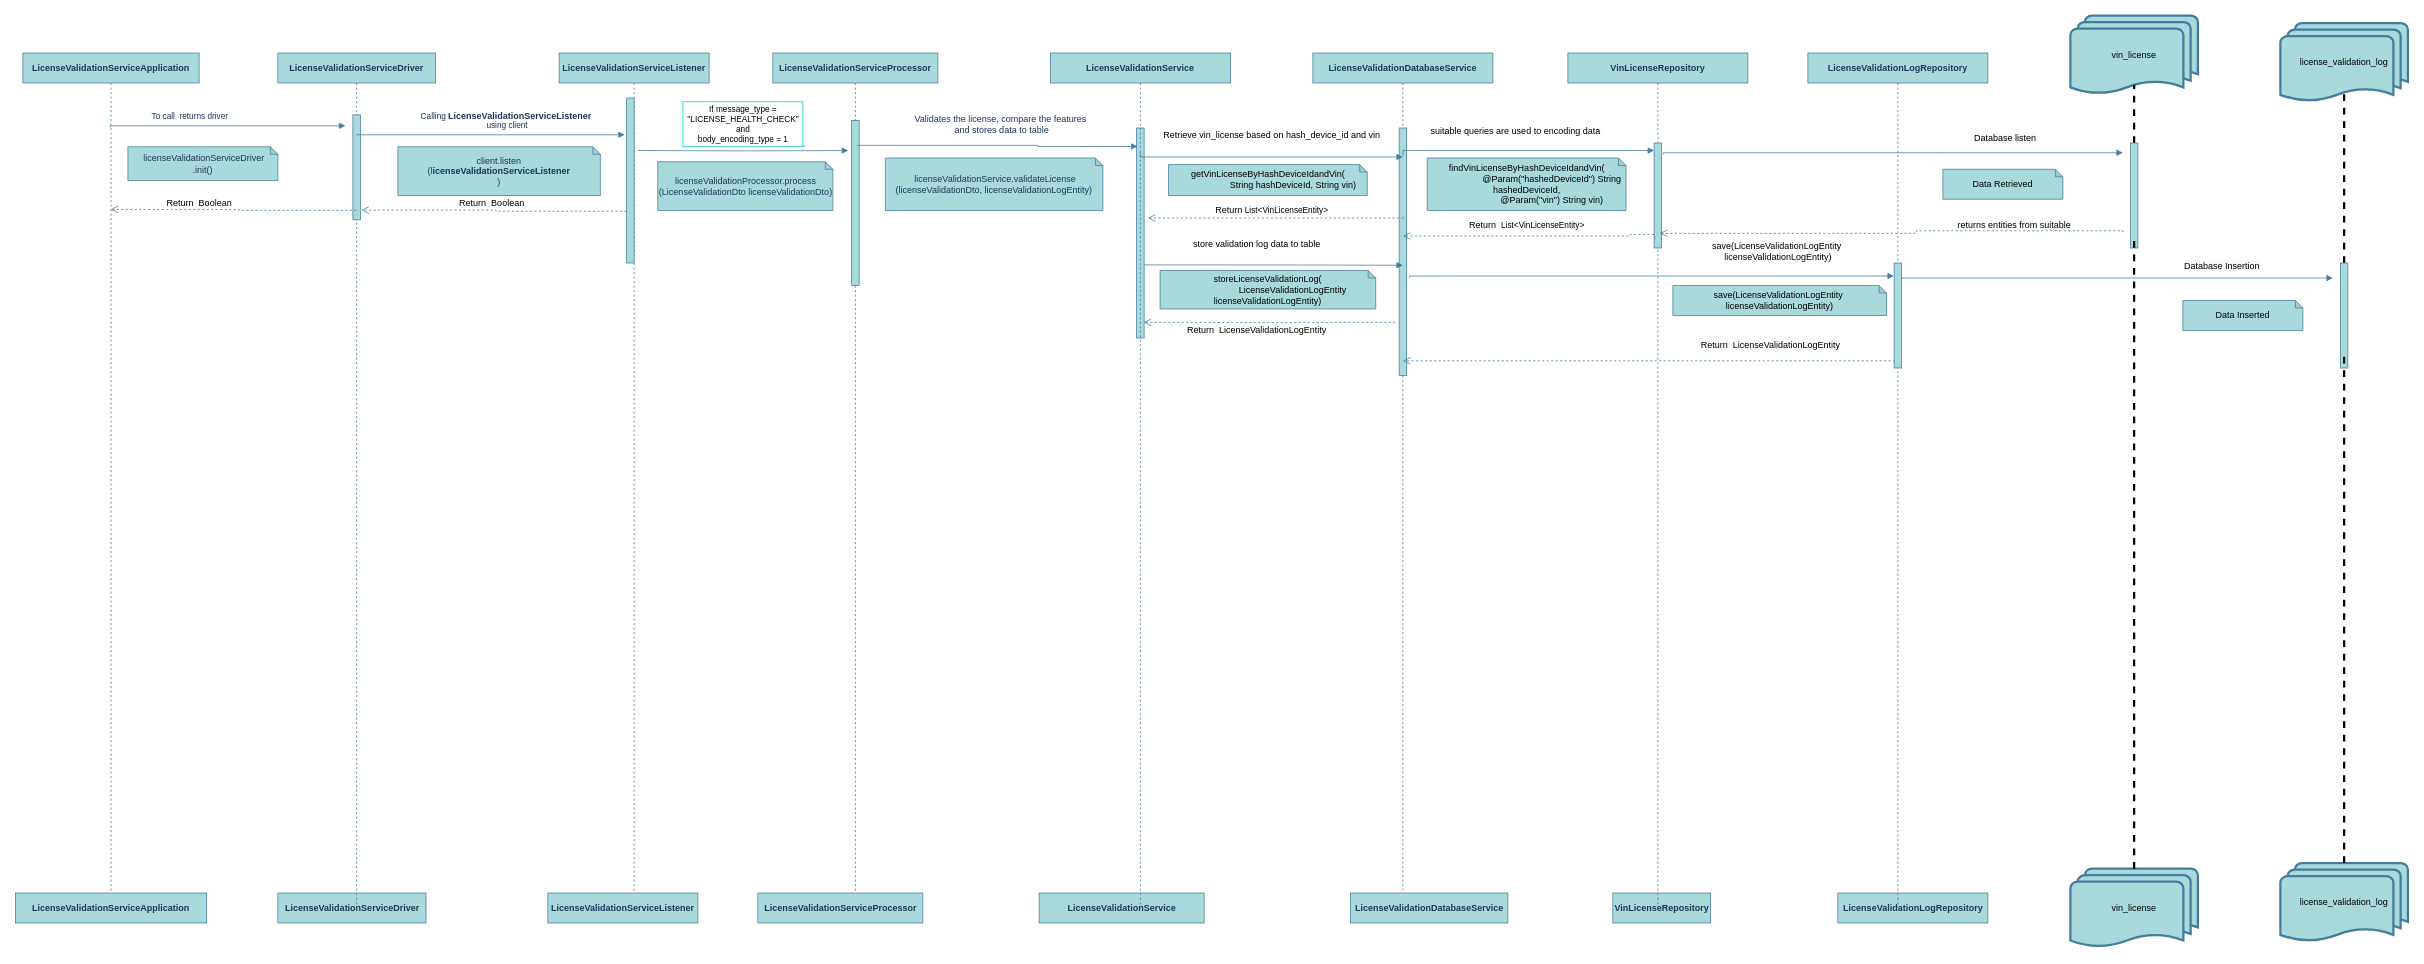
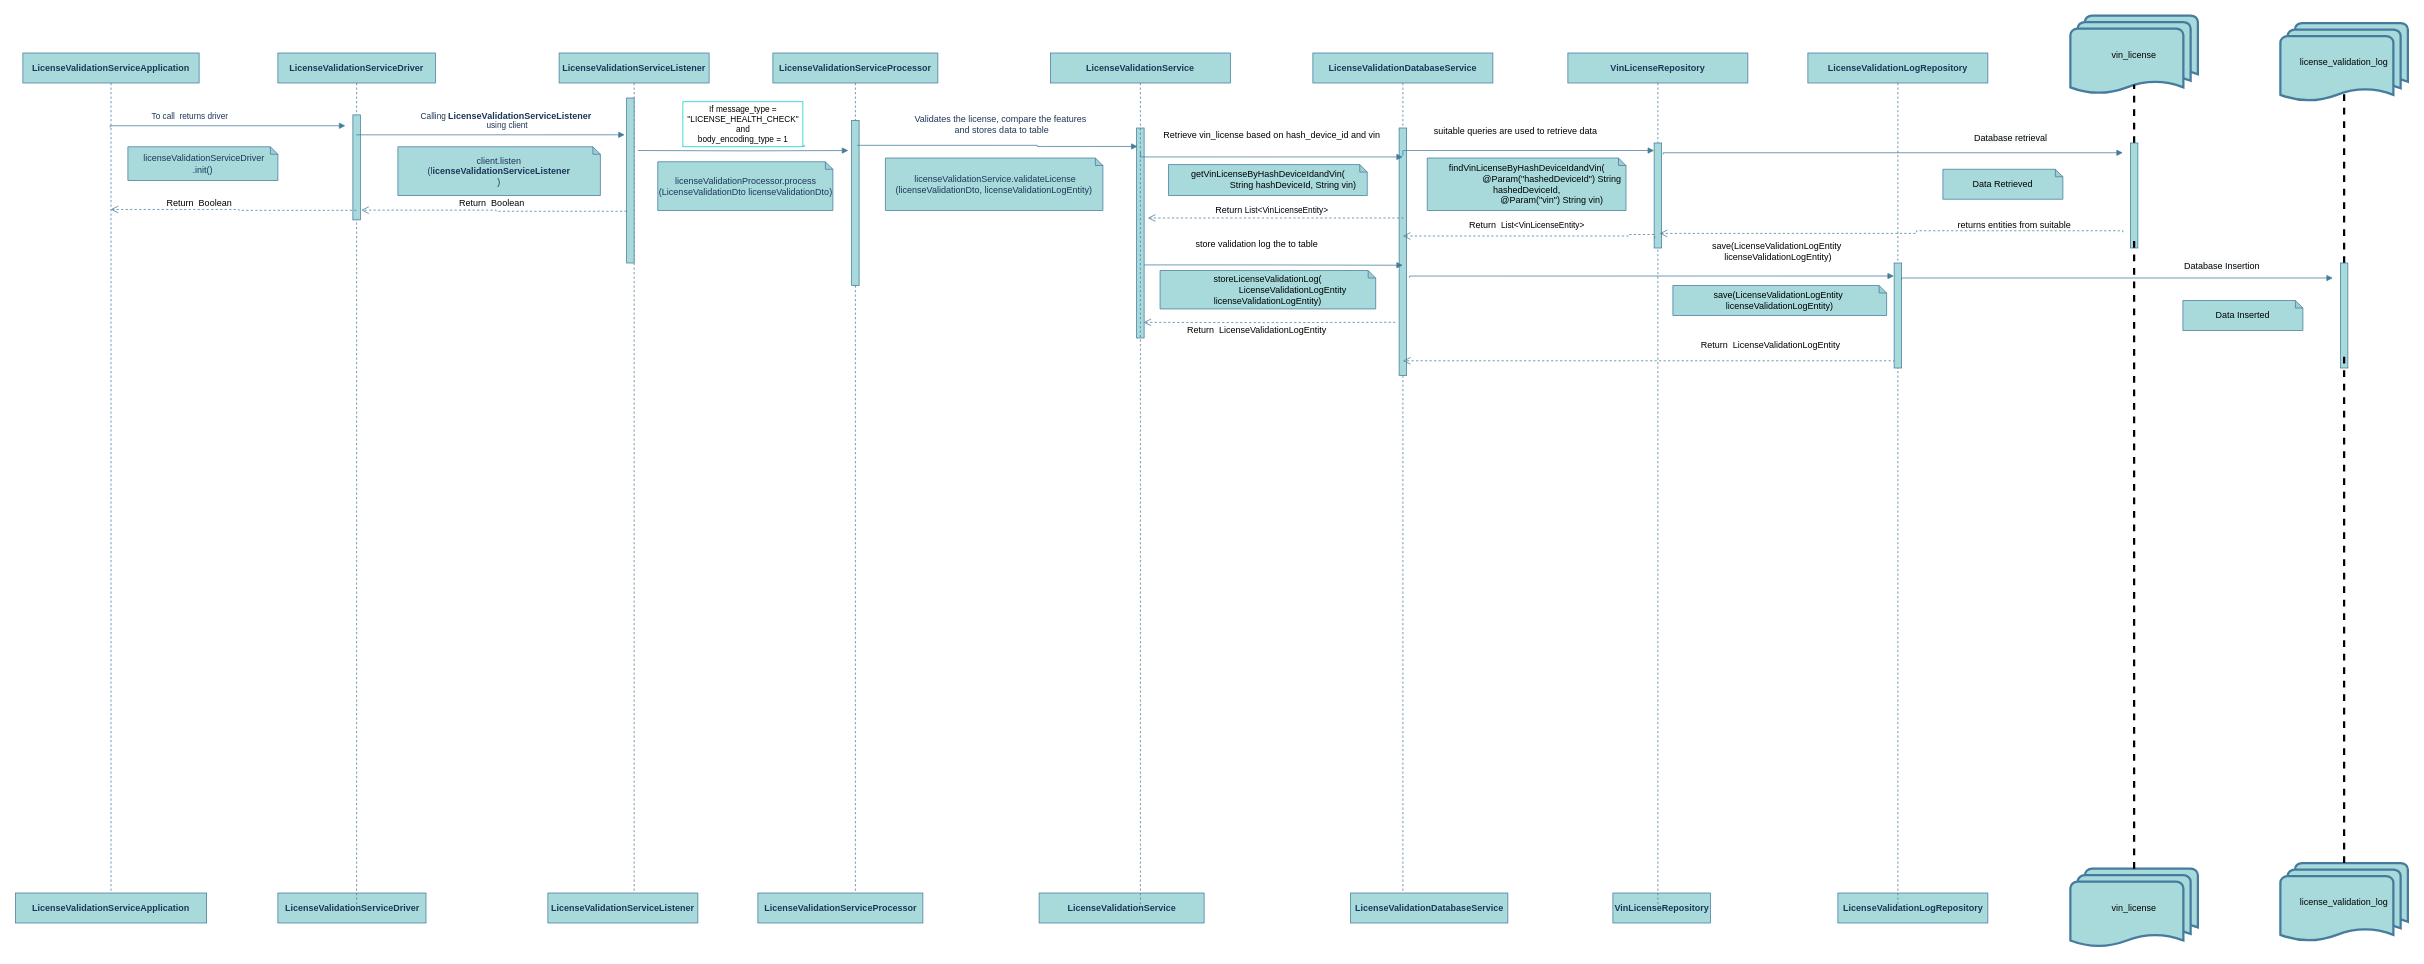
- <mxCell id="41" value="suitable queries are used to encoding data" style="text;html=1;align=center;verticalAlign=middle;resizable=0;points=[];autosize=1;strokeColor=none;" parent="1" vertex="1"><mxGeometry x="1905" y="165" width="230" height="20" as="geometry" /></mxCell>
+ <mxCell id="41" value="suitable queries are used to retrieve data" style="text;html=1;align=center;verticalAlign=middle;resizable=0;points=[];autosize=1;strokeColor=none;" parent="1" vertex="1"><mxGeometry x="1905" y="165" width="230" height="20" as="geometry" /></mxCell>
- <mxCell id="80" value="&lt;span style=&quot;color: rgb(0, 0, 0); font-family: helvetica; font-size: 12px; font-style: normal; font-weight: 400; letter-spacing: normal; text-align: center; text-indent: 0px; text-transform: none; word-spacing: 0px; background-color: rgb(248, 249, 250); display: inline; float: none;&quot;&gt;Database listen&lt;/span&gt;" style="text;whiteSpace=wrap;html=1;" vertex="1" parent="1"><mxGeometry x="2630" y="170" width="120" height="30" as="geometry" /></mxCell>
+ <mxCell id="80" value="&lt;span style=&quot;color: rgb(0, 0, 0); font-family: helvetica; font-size: 12px; font-style: normal; font-weight: 400; letter-spacing: normal; text-align: center; text-indent: 0px; text-transform: none; word-spacing: 0px; background-color: rgb(248, 249, 250); display: inline; float: none;&quot;&gt;Database retrieval&lt;/span&gt;" style="text;whiteSpace=wrap;html=1;" vertex="1" parent="1"><mxGeometry x="2630" y="170" width="120" height="30" as="geometry" /></mxCell>
- <mxCell id="56" value="store validation log data to table" style="text;html=1;align=center;verticalAlign=middle;resizable=0;points=[];autosize=1;strokeColor=none;" parent="1" vertex="1"><mxGeometry x="1585" y="315" width="180" height="20" as="geometry" /></mxCell>
+ <mxCell id="56" value="store validation log the to table" style="text;html=1;align=center;verticalAlign=middle;resizable=0;points=[];autosize=1;strokeColor=none;" parent="1" vertex="1"><mxGeometry x="1585" y="315" width="180" height="20" as="geometry" /></mxCell>
